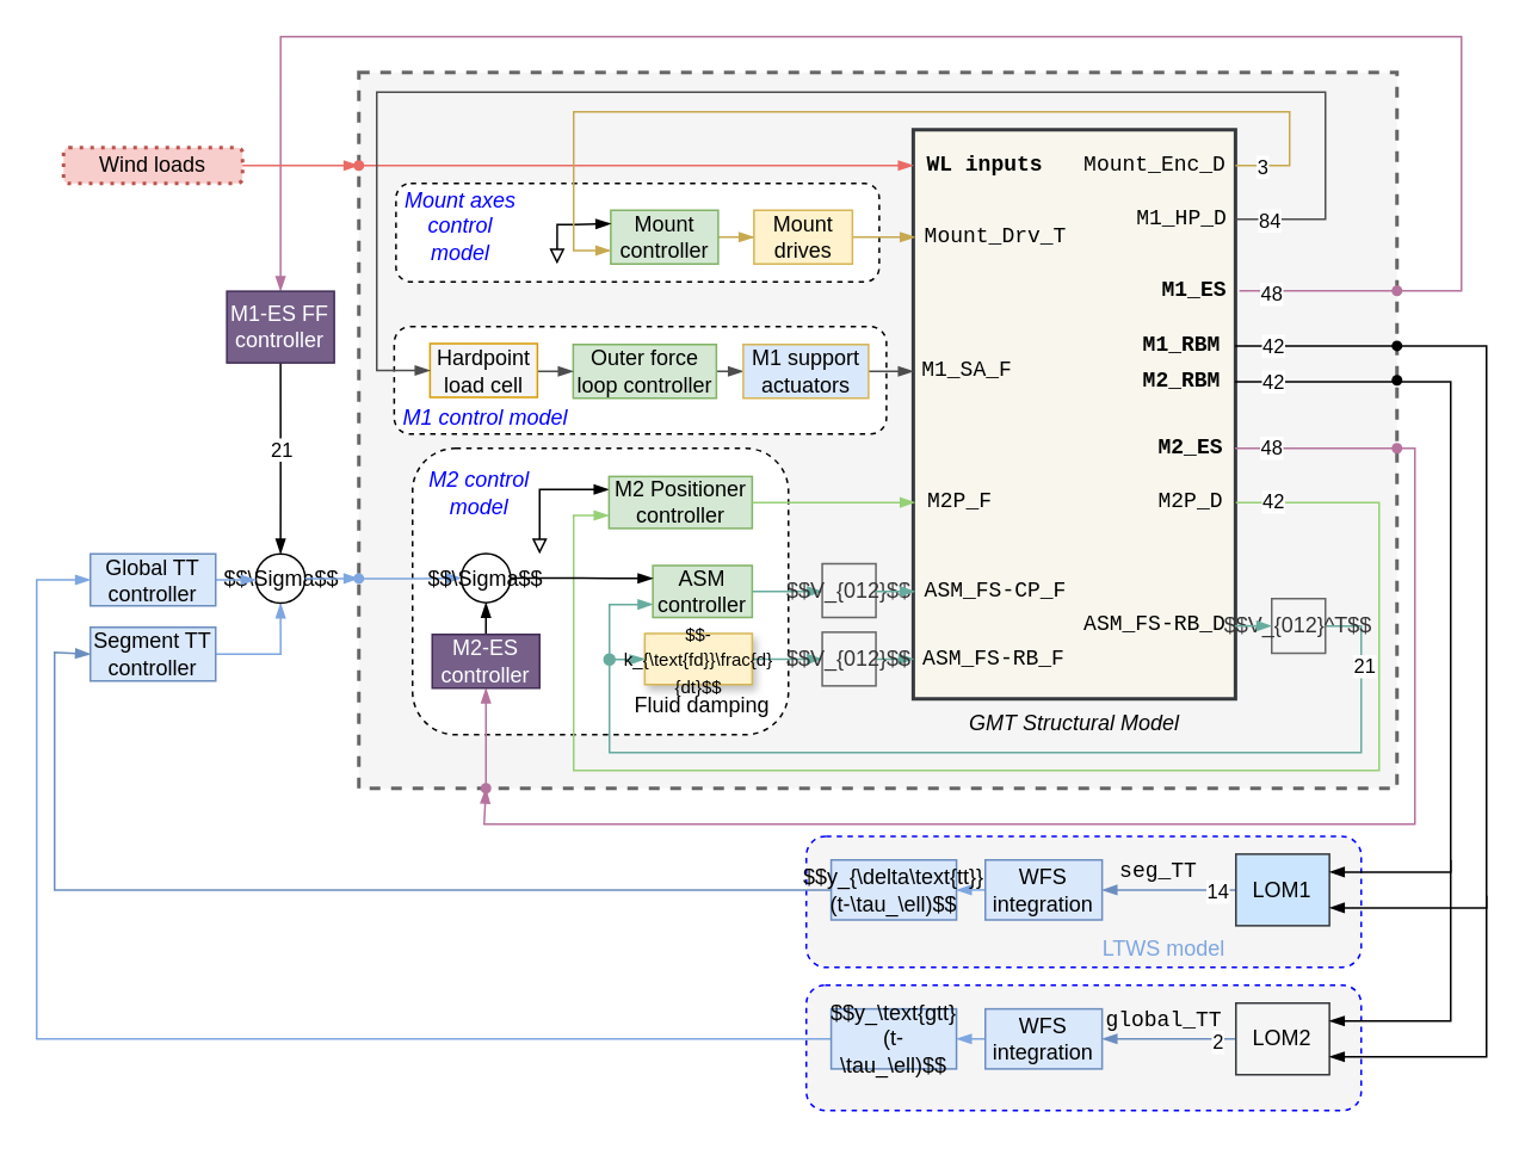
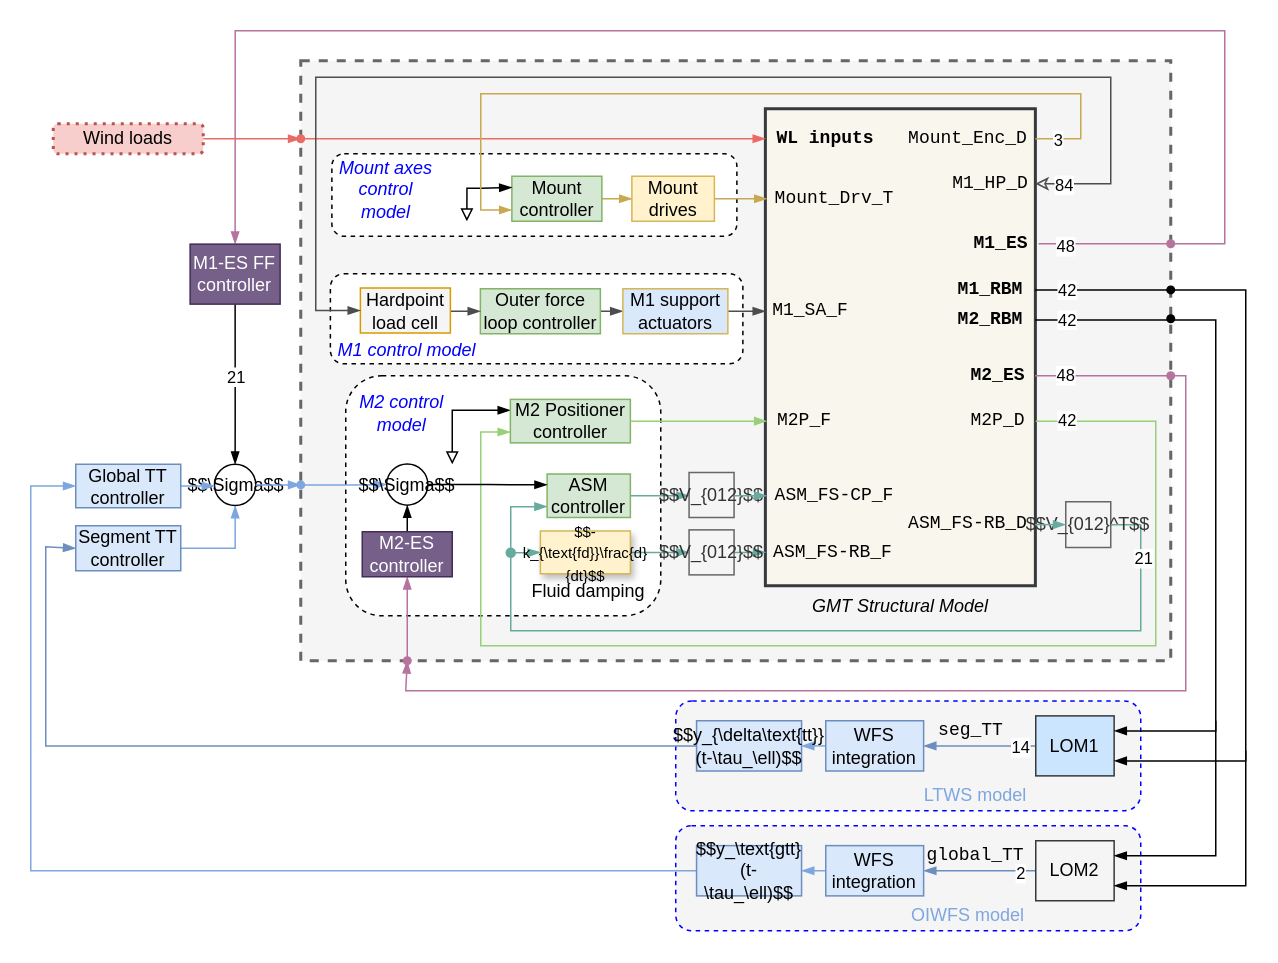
- <mxCell id="45" style="edgeStyle=orthogonalEdgeStyle;rounded=0;comic=0;orthogonalLoop=1;jettySize=auto;html=1;startArrow=blockThin;startFill=1;endArrow=none;endFill=0;fontFamily=Helvetica;fontSize=12;entryX=1;entryY=0.5;entryDx=0;entryDy=0;strokeColor=#4D4D4D;exitX=0;exitY=0.5;exitDx=0;exitDy=0;" parent="1" source="37" target="17" edge="1"><mxGeometry relative="1" as="geometry"><mxPoint x="309.75" y="51" as="sourcePoint" /><Array as="points"><mxPoint x="210" y="207" /><mxPoint x="210" y="51" /><mxPoint x="740" y="51" /><mxPoint x="740" y="122" /></Array><mxPoint x="227.75" y="61" as="targetPoint" /></mxGeometry></mxCell>
+ <mxCell id="45" style="edgeStyle=orthogonalEdgeStyle;rounded=0;comic=0;orthogonalLoop=1;jettySize=auto;html=1;startArrow=blockThin;startFill=1;endArrow=classic;endFill=0;fontFamily=Helvetica;fontSize=12;entryX=1;entryY=0.5;entryDx=0;entryDy=0;strokeColor=#4D4D4D;exitX=0;exitY=0.5;exitDx=0;exitDy=0;" parent="1" source="37" target="17" edge="1"><mxGeometry relative="1" as="geometry"><mxPoint x="309.75" y="51" as="sourcePoint" /><Array as="points"><mxPoint x="210" y="207" /><mxPoint x="210" y="51" /><mxPoint x="740" y="51" /><mxPoint x="740" y="122" /></Array><mxPoint x="227.75" y="61" as="targetPoint" /></mxGeometry></mxCell>
+ <mxCell id="101" value="OIWFS model" style="text;html=1;align=center;verticalAlign=middle;whiteSpace=wrap;rounded=0;fontColor=#7EA6E0;" parent="1" vertex="1"><mxGeometry x="604.62" y="600" width="80" height="20" as="geometry" /></mxCell>
